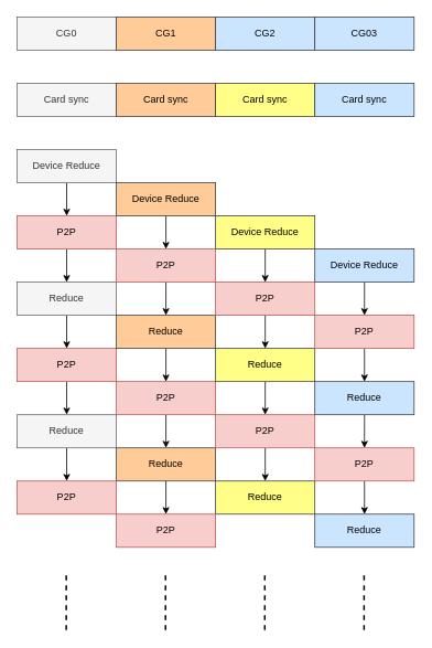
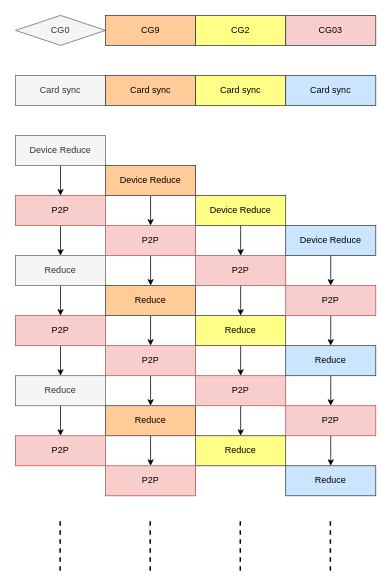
- <mxCell id="40" value="CG0" style="rounded=0;whiteSpace=wrap;html=1;fillColor=#f5f5f5;fontColor=#333333;strokeColor=#666666;" vertex="1" parent="1"><mxGeometry x="20" width="120" height="40" as="geometry" y="20" /></mxCell>
+ <mxCell id="40" value="CG0" style="rhombus;whiteSpace=wrap;html=1;fillColor=#f5f5f5;fontColor=#333333;strokeColor=#666666;" vertex="1" parent="1"><mxGeometry x="20" width="120" height="40" as="geometry" y="20" /></mxCell>
- <mxCell id="41" value="CG1" style="rounded=0;whiteSpace=wrap;html=1;fillColor=#ffcc99;strokeColor=#36393d;" vertex="1" parent="1"><mxGeometry x="140" width="120" height="40" as="geometry" y="20" /></mxCell>
+ <mxCell id="41" value="CG9" style="rounded=0;whiteSpace=wrap;html=1;fillColor=#ffcc99;strokeColor=#36393d;" vertex="1" parent="1"><mxGeometry x="140" width="120" height="40" as="geometry" y="20" /></mxCell>
- <mxCell id="42" value="CG2" style="rounded=0;whiteSpace=wrap;html=1;fillColor=#cce5ff;strokeColor=#36393d;" vertex="1" parent="1"><mxGeometry x="260" width="120" height="40" as="geometry" y="20" /></mxCell>
+ <mxCell id="42" value="CG2" style="rounded=0;whiteSpace=wrap;html=1;fillColor=#ffff88;strokeColor=#36393d;" vertex="1" parent="1"><mxGeometry x="260" width="120" height="40" as="geometry" y="20" /></mxCell>
- <mxCell id="43" value="CG03" style="rounded=0;whiteSpace=wrap;html=1;fillColor=#cce5ff;strokeColor=#36393d;" vertex="1" parent="1"><mxGeometry x="380" width="120" height="40" as="geometry" y="20" /></mxCell>
+ <mxCell id="43" value="CG03" style="rounded=0;whiteSpace=wrap;html=1;fillColor=#f8cecc;strokeColor=#36393d;" vertex="1" parent="1"><mxGeometry x="380" width="120" height="40" as="geometry" y="20" /></mxCell>
